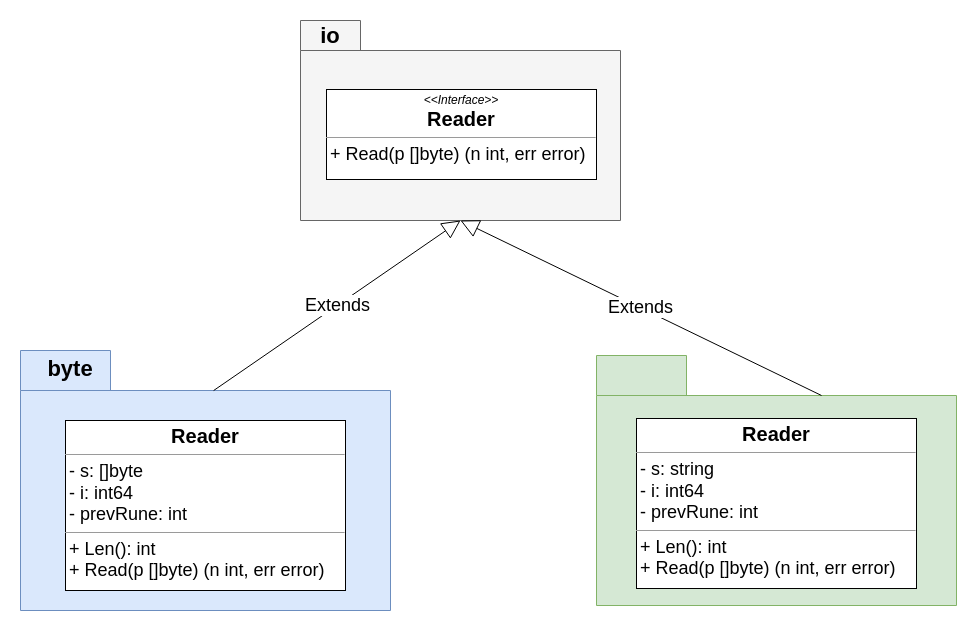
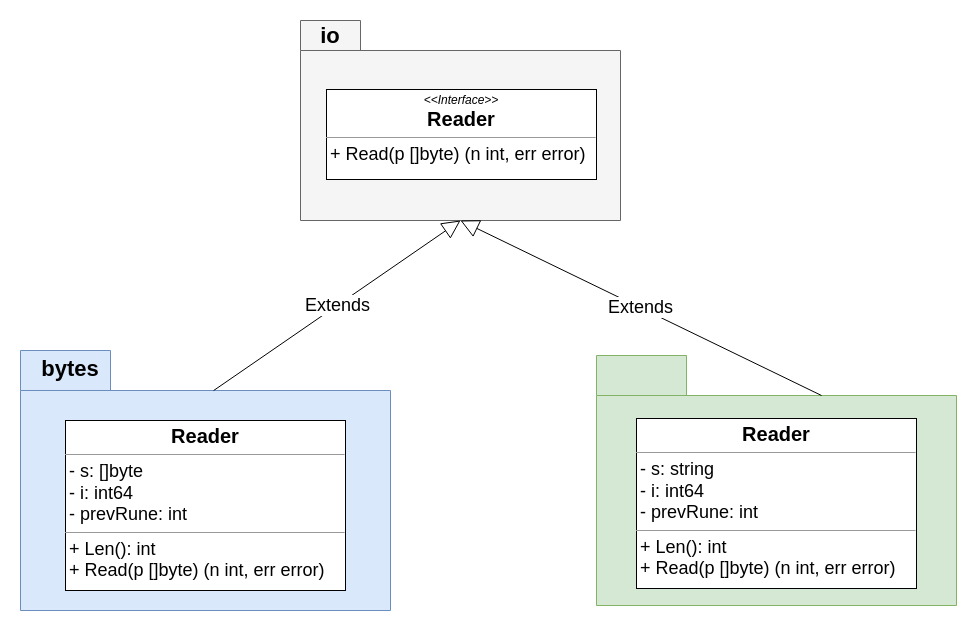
- <mxCell id="7" value="byte" style="text;align=center;fontStyle=1;verticalAlign=middle;spacingLeft=3;spacingRight=3;strokeColor=none;rotatable=0;points=[[0,0.5],[1,0.5]];portConstraint=eastwest;fontSize=22;" vertex="1" parent="1"><mxGeometry x="30" y="353" width="80" height="26" as="geometry" /></mxCell>
+ <mxCell id="7" value="bytes" style="text;align=center;fontStyle=1;verticalAlign=middle;spacingLeft=3;spacingRight=3;strokeColor=none;rotatable=0;points=[[0,0.5],[1,0.5]];portConstraint=eastwest;fontSize=22;" vertex="1" parent="1"><mxGeometry x="30" y="353" width="80" height="26" as="geometry" /></mxCell>
